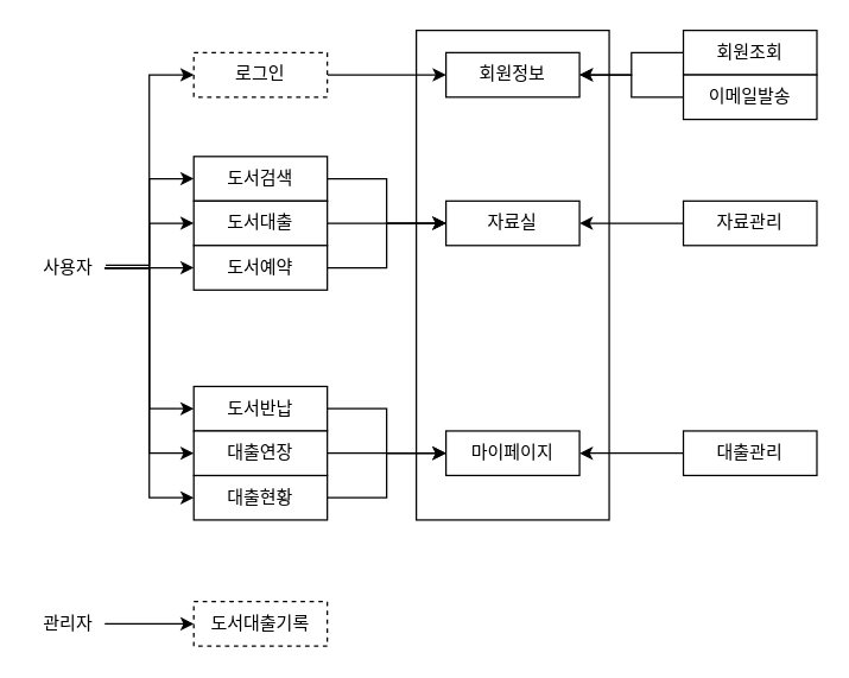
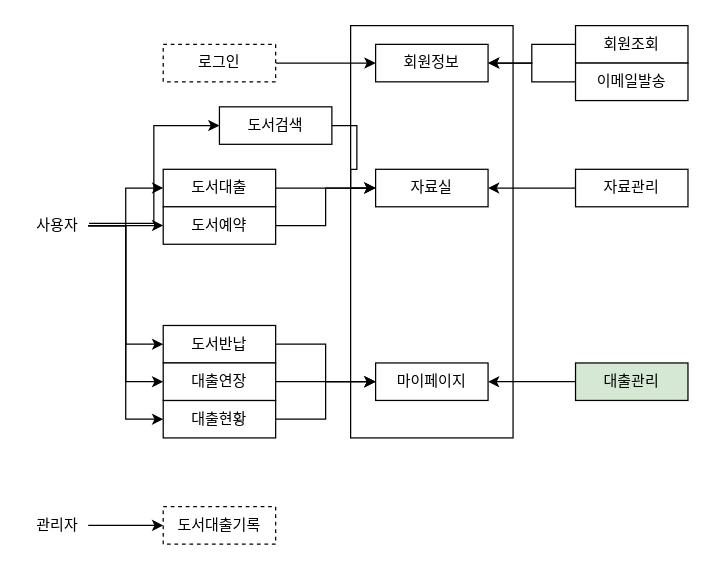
- <mxCell id="15" style="edgeStyle=orthogonalEdgeStyle;rounded=0;orthogonalLoop=1;jettySize=auto;html=1;entryX=0;entryY=0.5;entryDx=0;entryDy=0;" parent="1" source="17" target="26" edge="1"><mxGeometry relative="1" as="geometry" /></mxCell>
- <mxCell id="3" value="도서검색" style="whiteSpace=wrap;html=1;" parent="1" vertex="1"><mxGeometry x="130" y="105" width="90" height="30" as="geometry" /></mxCell>
+ <mxCell id="3" value="도서검색" style="whiteSpace=wrap;html=1;" parent="1" vertex="1"><mxGeometry x="175" y="85" width="90" height="30" as="geometry" /></mxCell>
- <mxCell id="31" value="대출관리" style="whiteSpace=wrap;html=1;" parent="1" vertex="1"><mxGeometry x="460" y="290" width="90" height="30" as="geometry" /></mxCell>
+ <mxCell id="31" value="대출관리" style="whiteSpace=wrap;html=1;fillColor=#d5e8d4;" parent="1" vertex="1"><mxGeometry x="460" y="290" width="90" height="30" as="geometry" /></mxCell>
